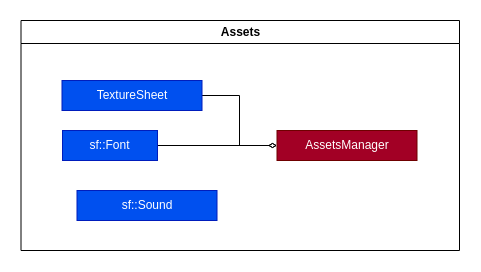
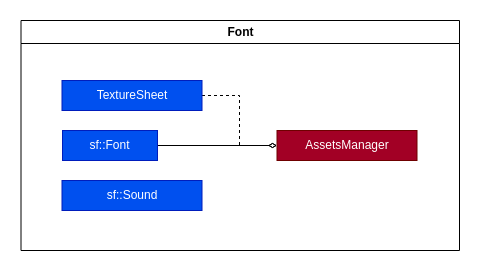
- <mxCell id="2" value="Assets" style="swimlane;whiteSpace=wrap;html=1;" vertex="1" parent="1"><mxGeometry x="20.5" y="20" width="438.5" height="230" as="geometry" /></mxCell>
+ <mxCell id="2" value="Font" style="swimlane;whiteSpace=wrap;html=1;" vertex="1" parent="1"><mxGeometry x="20.5" y="20" width="438.5" height="230" as="geometry" /></mxCell>
- <mxCell id="3" style="edgeStyle=orthogonalEdgeStyle;rounded=0;orthogonalLoop=1;jettySize=auto;html=1;exitX=1;exitY=0.5;exitDx=0;exitDy=0;entryX=0;entryY=0.5;entryDx=0;entryDy=0;endArrow=diamondThin;endFill=0;" edge="1" parent="2" source="4" target="8"><mxGeometry relative="1" as="geometry"><mxPoint x="260.0" y="125.0" as="targetPoint" /></mxGeometry></mxCell>
+ <mxCell id="3" style="edgeStyle=orthogonalEdgeStyle;rounded=0;orthogonalLoop=1;jettySize=auto;html=1;exitX=1;exitY=0.5;exitDx=0;exitDy=0;entryX=0;entryY=0.5;entryDx=0;entryDy=0;endArrow=diamondThin;endFill=0;dashed=1;" edge="1" parent="2" source="4" target="8"><mxGeometry relative="1" as="geometry"><mxPoint x="260.0" y="125.0" as="targetPoint" /></mxGeometry></mxCell>
- <mxCell id="7" value="sf::Sound" style="rounded=0;whiteSpace=wrap;html=1;fillColor=#0050ef;fontColor=#ffffff;strokeColor=#001DBC;" vertex="1" parent="2"><mxGeometry x="56" y="170" width="140" height="30" as="geometry" /></mxCell>
+ <mxCell id="7" value="sf::Sound" style="rounded=0;whiteSpace=wrap;html=1;fillColor=#0050ef;fontColor=#ffffff;strokeColor=#001DBC;" vertex="1" parent="2"><mxGeometry x="41" y="160" width="140" height="30" as="geometry" /></mxCell>
